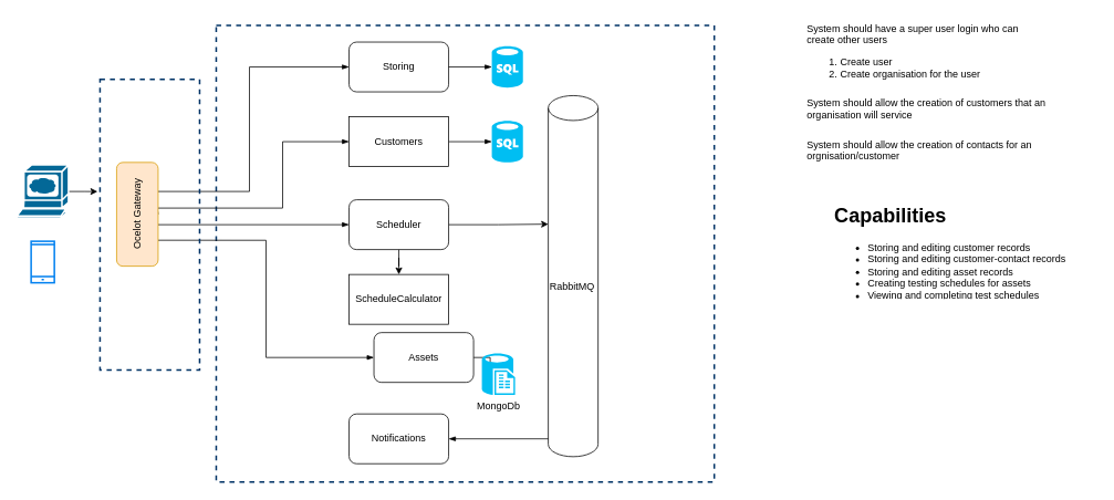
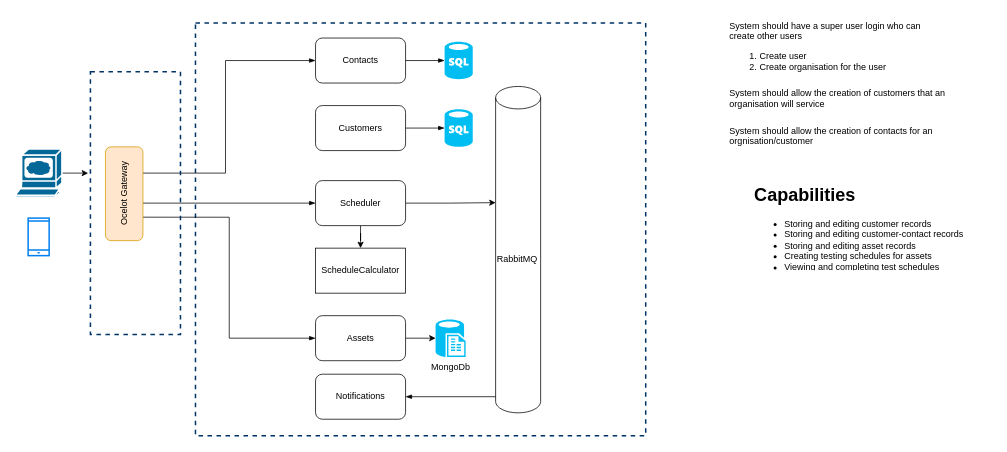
- <mxCell id="18" value="Storing" style="rounded=1;whiteSpace=wrap;html=1;" parent="1" vertex="1"><mxGeometry x="420" y="50" width="120" height="60" as="geometry" /></mxCell>
+ <mxCell id="18" value="Contacts" style="rounded=1;whiteSpace=wrap;html=1;" parent="1" vertex="1"><mxGeometry x="420" y="50" width="120" height="60" as="geometry" /></mxCell>
- <mxCell id="5" value="Customers" style="whiteSpace=wrap;html=1;rounded=0;" parent="1" vertex="1"><mxGeometry x="420" y="140" width="120" height="60" as="geometry" /></mxCell>
+ <mxCell id="5" value="Customers" style="rounded=1;whiteSpace=wrap;html=1;" parent="1" vertex="1"><mxGeometry x="420" y="140" width="120" height="60" as="geometry" /></mxCell>
- <mxCell id="3" style="edgeStyle=orthogonalEdgeStyle;rounded=0;orthogonalLoop=1;jettySize=auto;html=1;startArrow=blockThin;startFill=1;endArrow=none;endFill=0;entryX=1;entryY=0.5;entryDx=0;entryDy=0;" edge="1" parent="1" source="5" target="28"><mxGeometry relative="1" as="geometry"><Array as="points"><mxPoint x="340" y="170" /><mxPoint x="340" y="250" /><mxPoint x="189" y="250" /></Array></mxGeometry></mxCell>
- <mxCell id="12" value="Assets" style="rounded=1;whiteSpace=wrap;html=1;" parent="1" vertex="1"><mxGeometry x="450" y="400" width="120" height="60" as="geometry" /></mxCell>
+ <mxCell id="12" value="Assets" style="rounded=1;whiteSpace=wrap;html=1;" parent="1" vertex="1"><mxGeometry x="420" y="420" width="120" height="60" as="geometry" /></mxCell>
